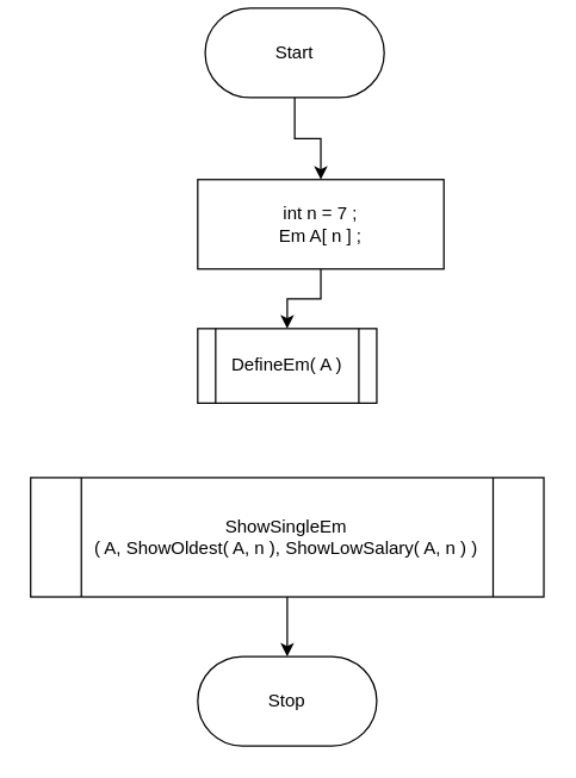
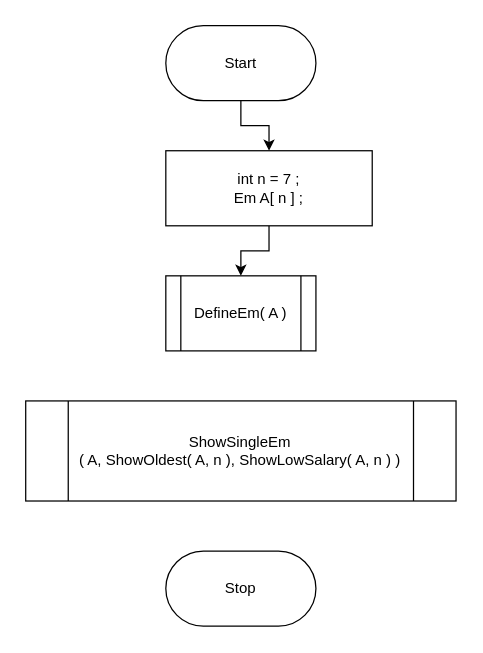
- <mxCell id="3" value="Start" style="rounded=1;whiteSpace=wrap;html=1;arcSize=50;" parent="1" vertex="1"><mxGeometry x="137" y="5" width="120" height="60" as="geometry" /></mxCell>
+ <mxCell id="3" value="Start" style="rounded=1;whiteSpace=wrap;html=1;arcSize=50;" parent="1" vertex="1"><mxGeometry x="132" y="20" width="120" height="60" as="geometry" /></mxCell>
- <mxCell id="6" value="DefineEm( A )" style="shape=process;whiteSpace=wrap;html=1;backgroundOutline=1;rounded=0;" parent="1" vertex="1"><mxGeometry x="132" y="220" width="120" height="50" as="geometry" /></mxCell>
+ <mxCell id="6" value="DefineEm( A )" style="shape=process;whiteSpace=wrap;html=1;backgroundOutline=1;rounded=0;" parent="1" vertex="1"><mxGeometry x="132" y="220" width="120" height="60" as="geometry" /></mxCell>
- <mxCell id="7" value="" style="edgeStyle=orthogonalEdgeStyle;rounded=0;orthogonalLoop=1;jettySize=auto;html=1;" parent="1" source="8" target="9" edge="1"><mxGeometry relative="1" as="geometry" /></mxCell>
